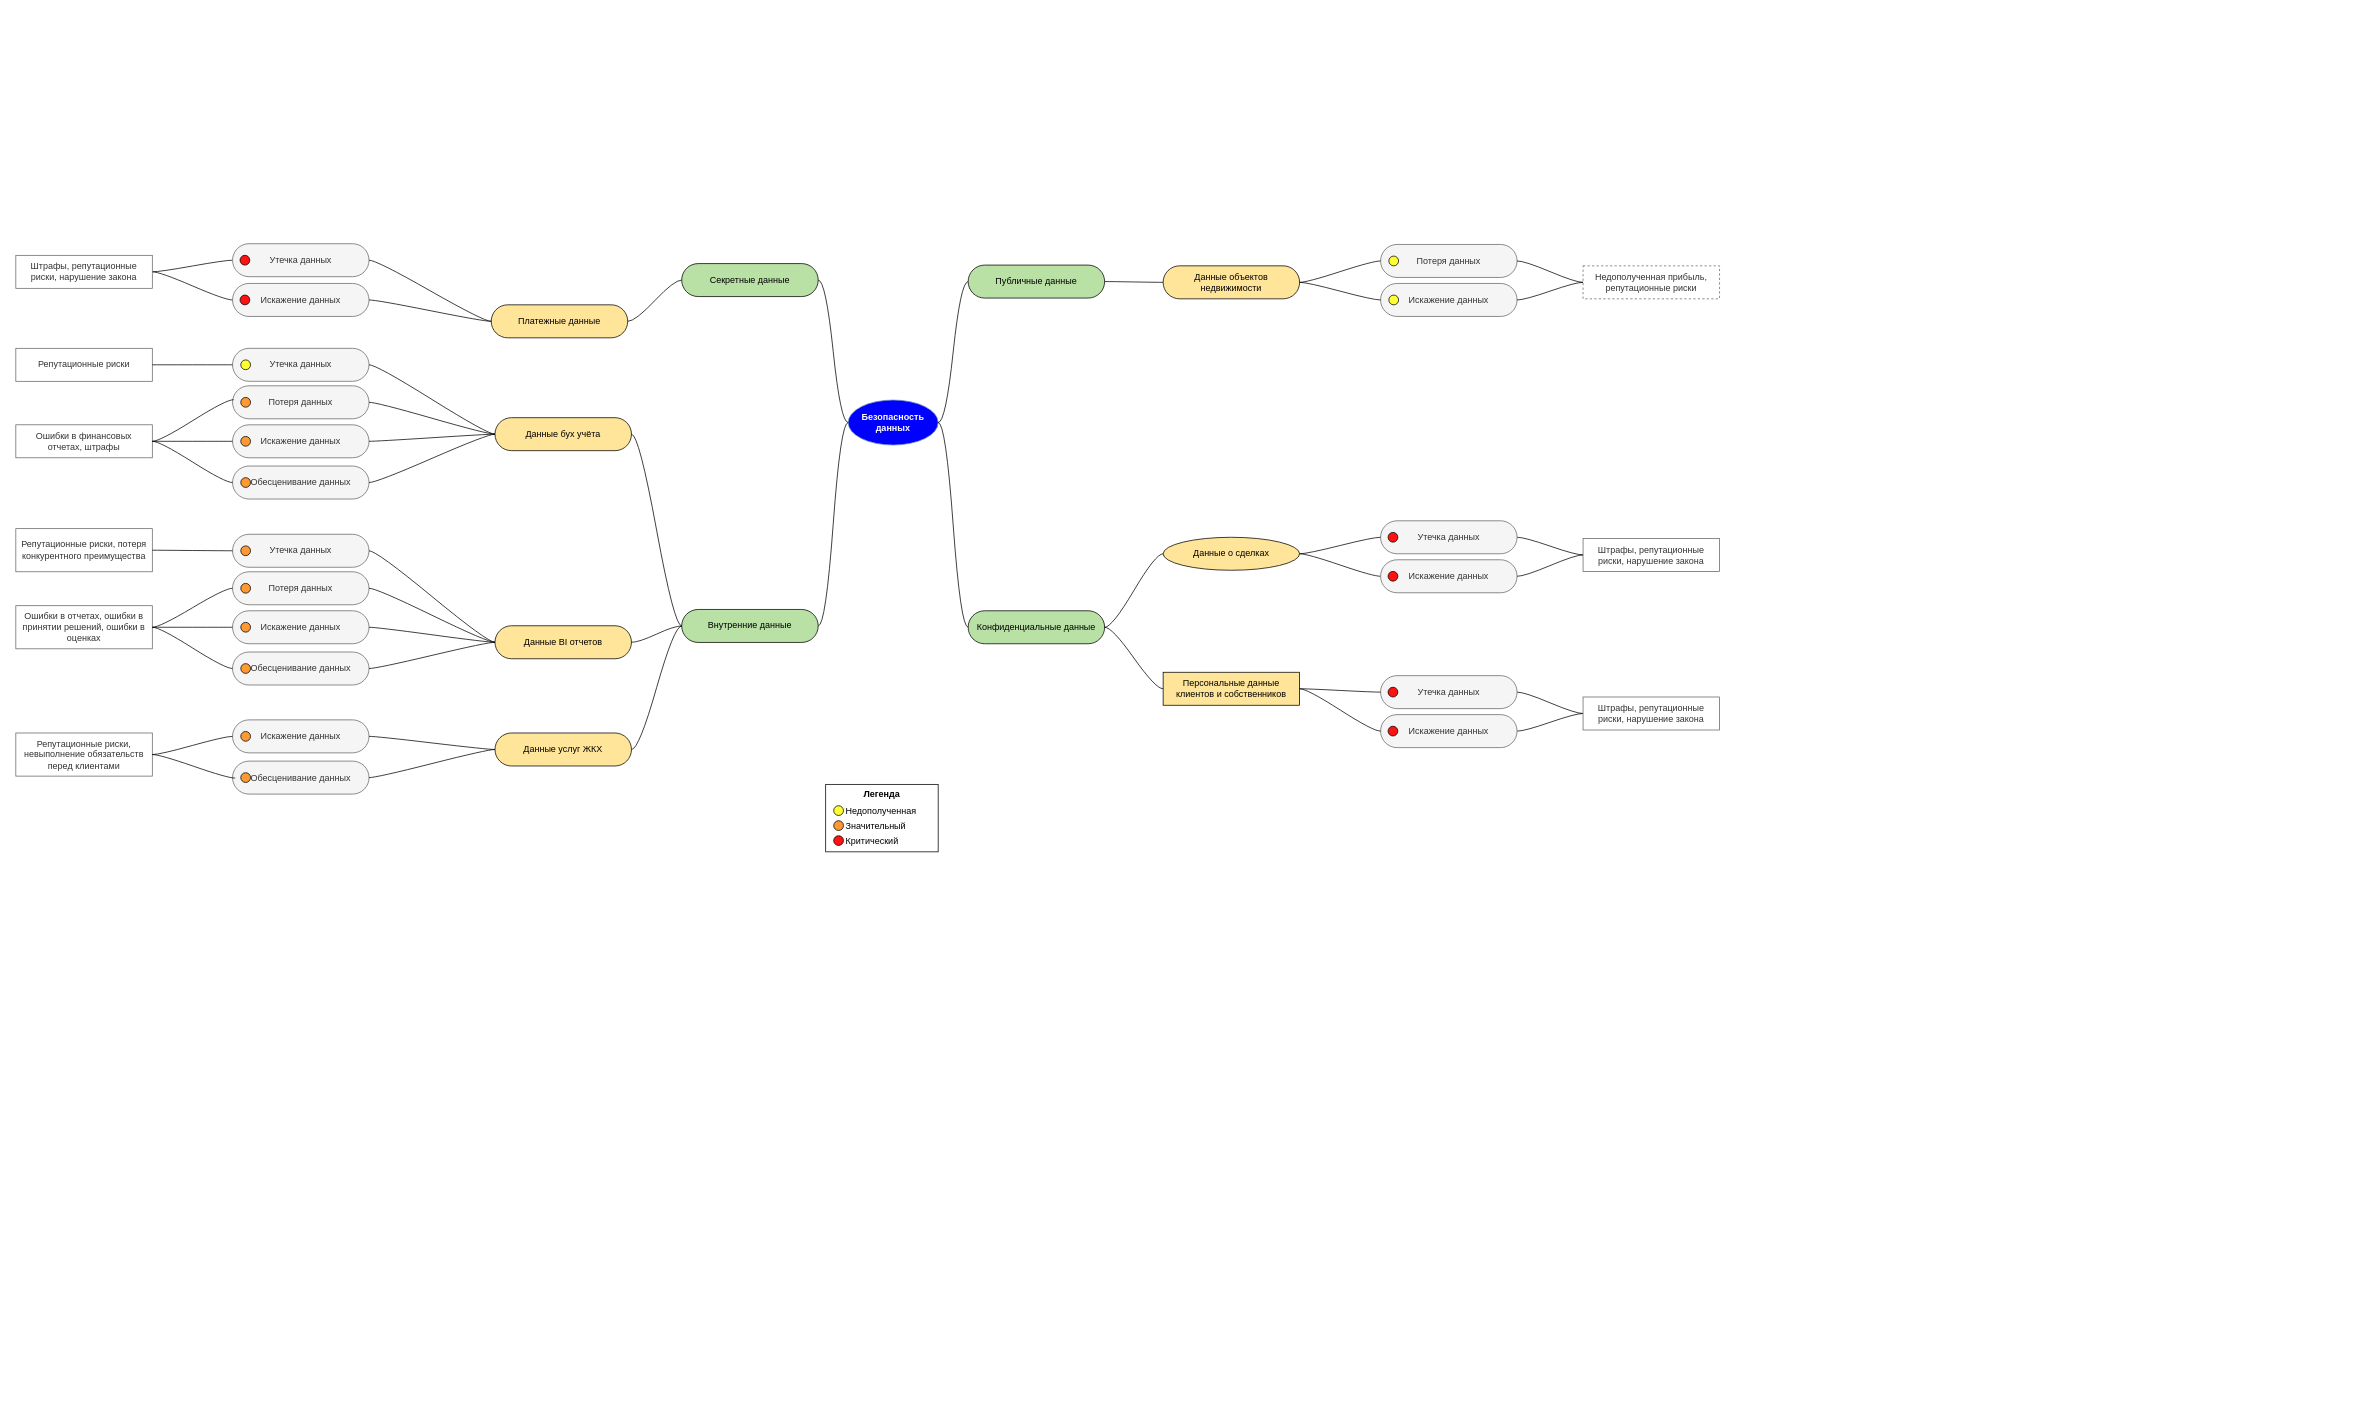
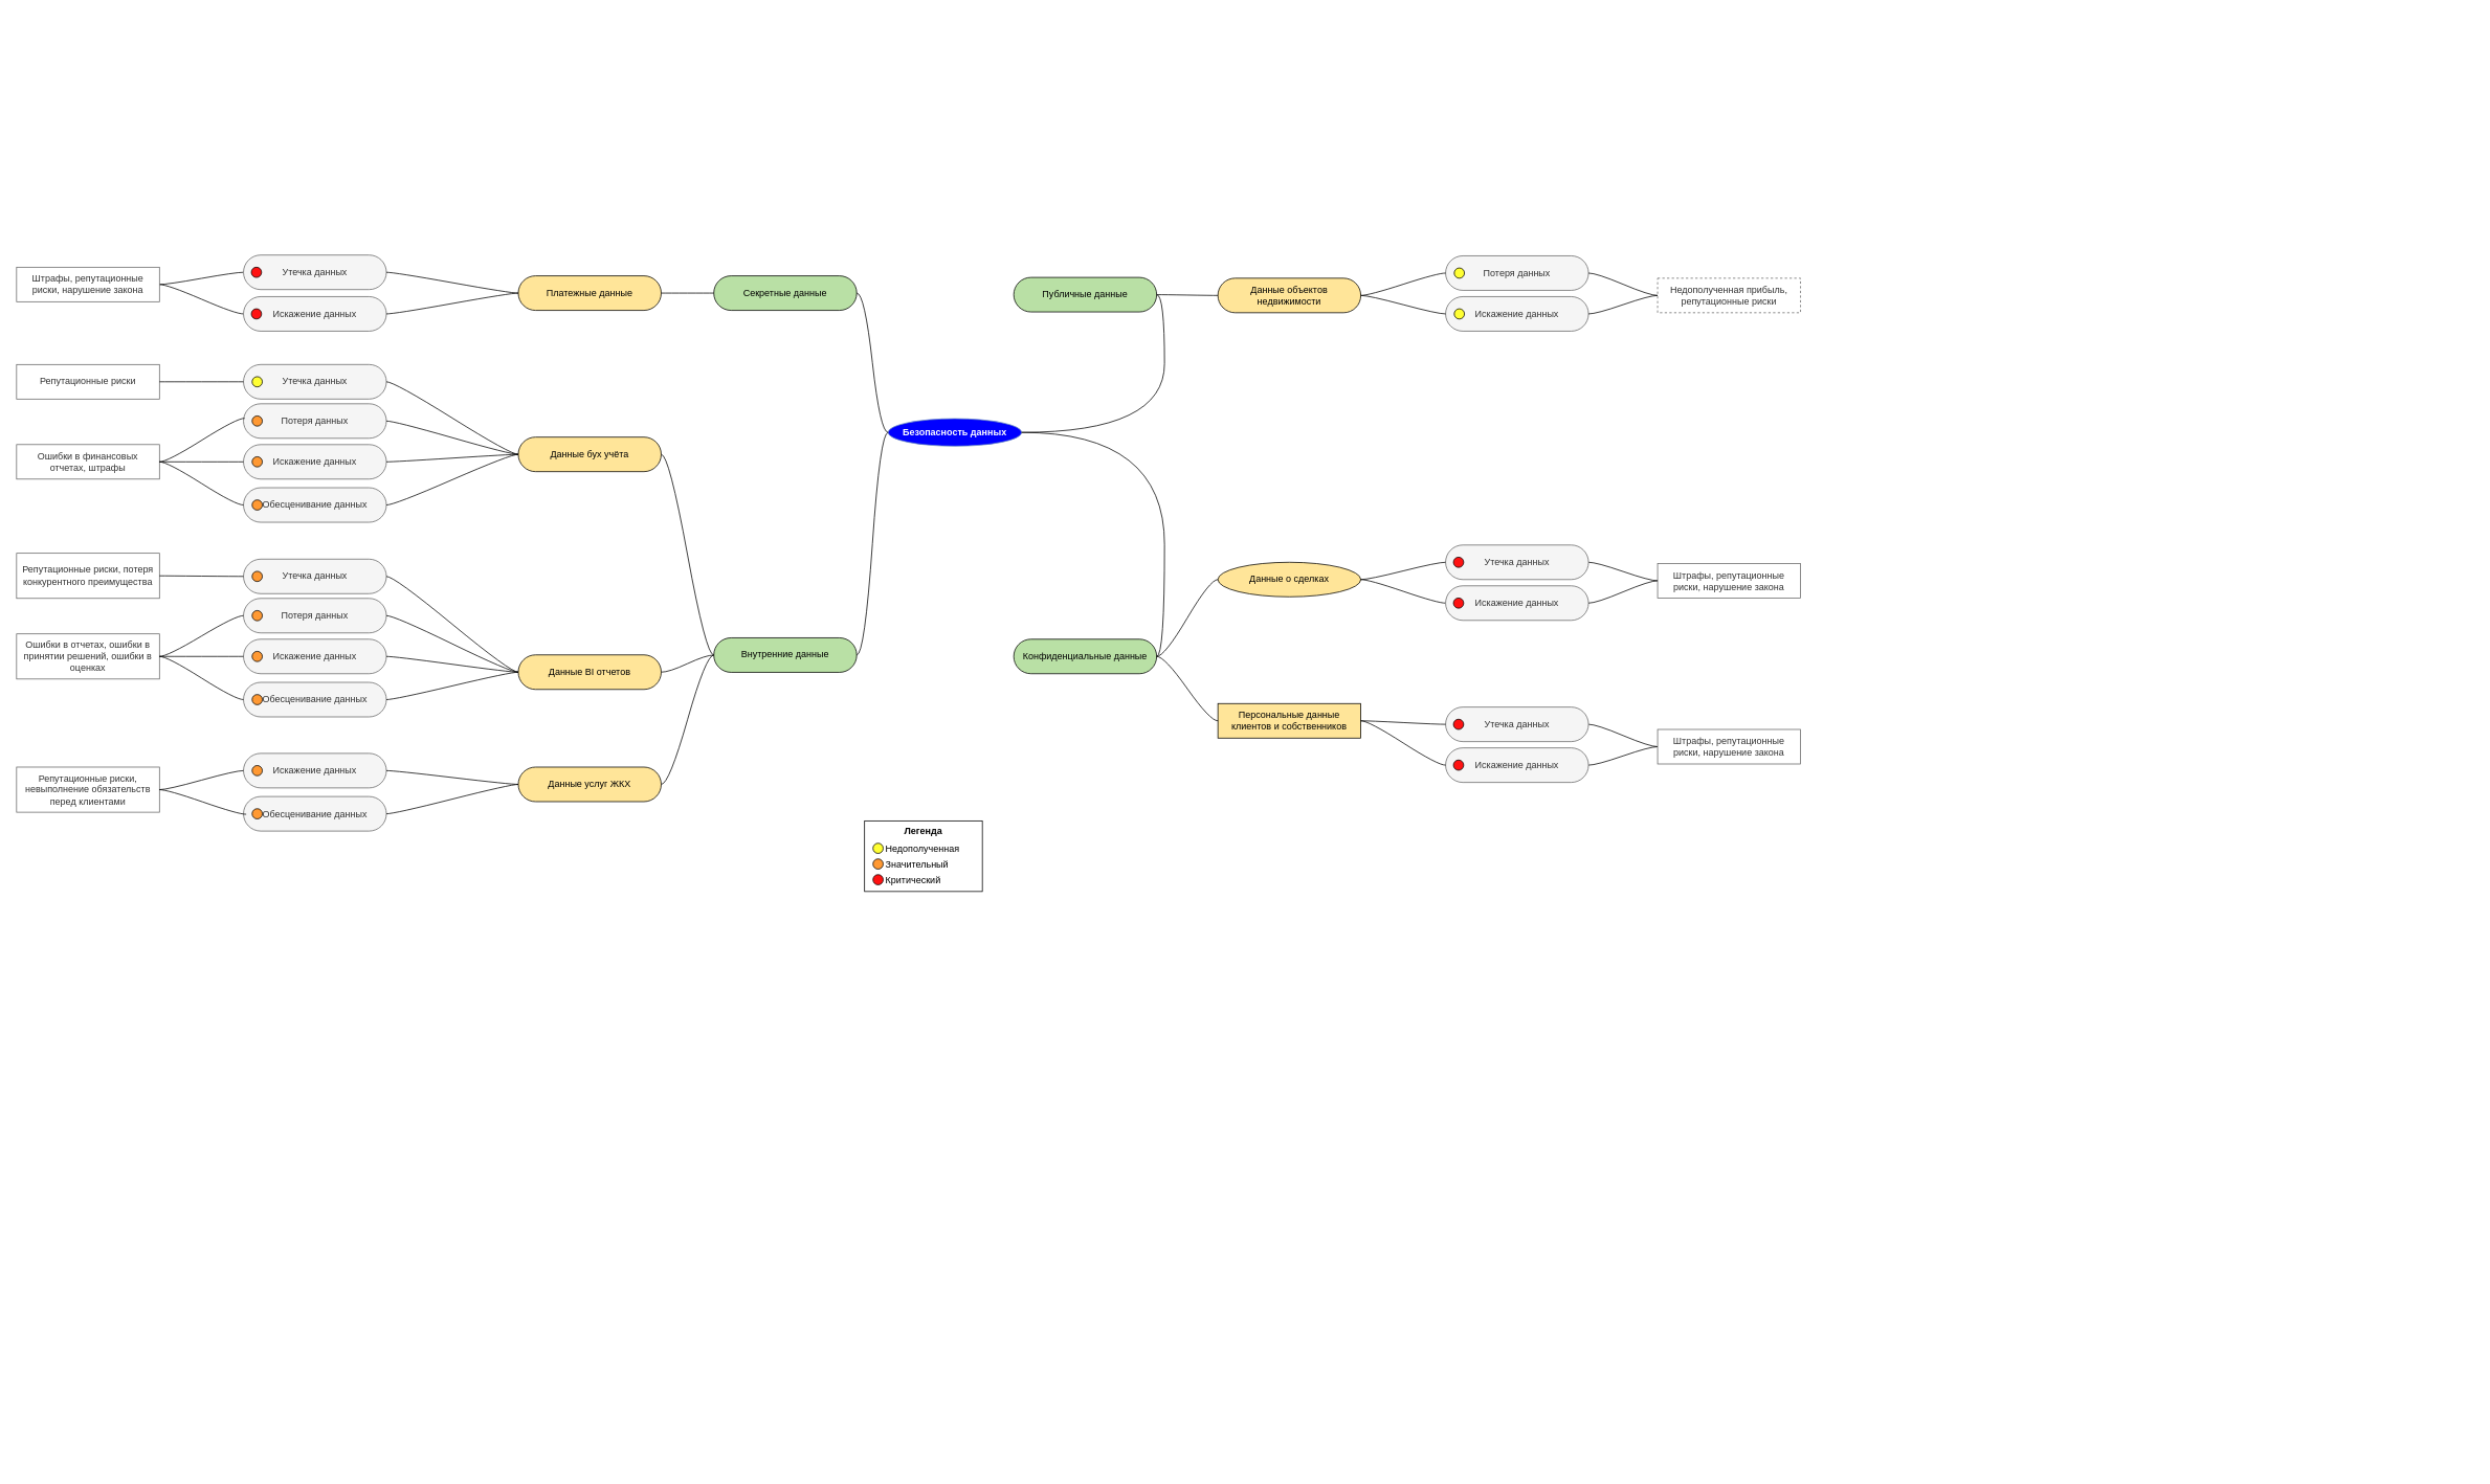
- <mxCell id="19" value="Платежные данные" style="whiteSpace=wrap;html=1;rounded=1;arcSize=50;align=center;verticalAlign=middle;strokeWidth=1;autosize=1;spacing=4;treeFolding=1;treeMoving=1;newEdgeStyle={&quot;edgeStyle&quot;:&quot;entityRelationEdgeStyle&quot;,&quot;startArrow&quot;:&quot;none&quot;,&quot;endArrow&quot;:&quot;none&quot;,&quot;segment&quot;:10,&quot;curved&quot;:1,&quot;sourcePerimeterSpacing&quot;:0,&quot;targetPerimeterSpacing&quot;:0};labelBackgroundColor=none;fillColor=#FFE599;" parent="1" vertex="1"><mxGeometry x="654" y="406" width="182" height="44" as="geometry" /></mxCell>
+ <mxCell id="19" value="Платежные данные" style="whiteSpace=wrap;html=1;rounded=1;arcSize=50;align=center;verticalAlign=middle;strokeWidth=1;autosize=1;spacing=4;treeFolding=1;treeMoving=1;newEdgeStyle={&quot;edgeStyle&quot;:&quot;entityRelationEdgeStyle&quot;,&quot;startArrow&quot;:&quot;none&quot;,&quot;endArrow&quot;:&quot;none&quot;,&quot;segment&quot;:10,&quot;curved&quot;:1,&quot;sourcePerimeterSpacing&quot;:0,&quot;targetPerimeterSpacing&quot;:0};labelBackgroundColor=none;fillColor=#FFE599;" parent="1" vertex="1"><mxGeometry x="659" y="351" width="182" height="44" as="geometry" /></mxCell>
- <mxCell id="2" value="Безопасность данных" style="ellipse;whiteSpace=wrap;html=1;align=center;newEdgeStyle={&quot;edgeStyle&quot;:&quot;entityRelationEdgeStyle&quot;,&quot;startArrow&quot;:&quot;none&quot;,&quot;endArrow&quot;:&quot;none&quot;,&quot;segment&quot;:10,&quot;curved&quot;:1,&quot;sourcePerimeterSpacing&quot;:0,&quot;targetPerimeterSpacing&quot;:0};treeFolding=1;treeMoving=1;labelBackgroundColor=none;rounded=1;fillColor=#0000FF;strokeColor=#6c8ebf;fontColor=#FFFFFF;fontStyle=1" parent="1" vertex="1"><mxGeometry y="533" width="120" height="60" as="geometry" x="1130" /></mxCell>
+ <mxCell id="2" value="Безопасность данных" style="ellipse;whiteSpace=wrap;html=1;align=center;newEdgeStyle={&quot;edgeStyle&quot;:&quot;entityRelationEdgeStyle&quot;,&quot;startArrow&quot;:&quot;none&quot;,&quot;endArrow&quot;:&quot;none&quot;,&quot;segment&quot;:10,&quot;curved&quot;:1,&quot;sourcePerimeterSpacing&quot;:0,&quot;targetPerimeterSpacing&quot;:0};treeFolding=1;treeMoving=1;labelBackgroundColor=none;rounded=1;fillColor=#0000FF;strokeColor=#6c8ebf;fontColor=#FFFFFF;fontStyle=1" parent="1" vertex="1"><mxGeometry x="1130" y="533" width="170" height="35" as="geometry" /></mxCell>
